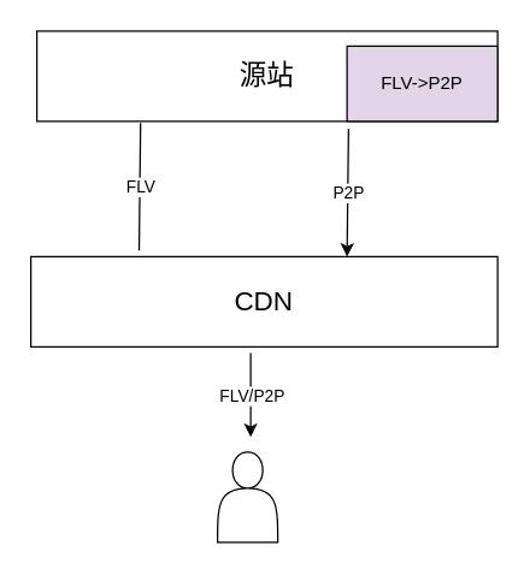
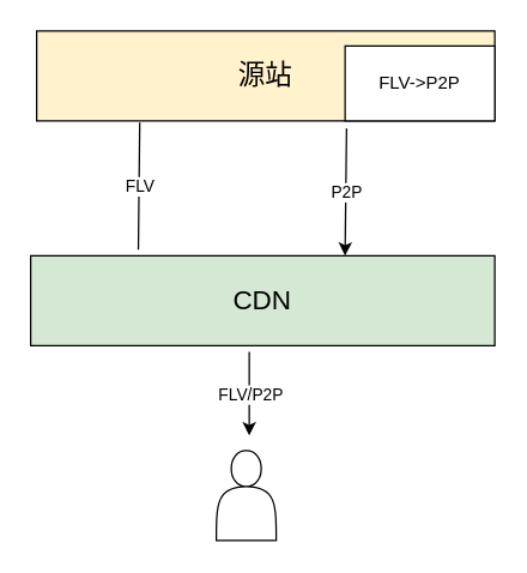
- <mxCell id="2" value="&lt;font style=&quot;font-size: 18px;&quot;&gt;源站&lt;/font&gt;" style="rounded=0;whiteSpace=wrap;html=1;" vertex="1" parent="1"><mxGeometry x="24" y="20" width="306" height="60" as="geometry" /></mxCell>
+ <mxCell id="2" value="&lt;font style=&quot;font-size: 18px;&quot;&gt;源站&lt;/font&gt;" style="rounded=0;whiteSpace=wrap;html=1;fillColor=#fff2cc;" vertex="1" parent="1"><mxGeometry x="24" y="20" width="306" height="60" as="geometry" /></mxCell>
- <mxCell id="3" value="FLV-&amp;gt;P2P" style="rounded=0;whiteSpace=wrap;html=1;fillColor=#e1d5e7;" vertex="1" parent="1"><mxGeometry x="230" y="30" width="100" height="50" as="geometry" /></mxCell>
+ <mxCell id="3" value="FLV-&amp;gt;P2P" style="rounded=0;whiteSpace=wrap;html=1;" vertex="1" parent="1"><mxGeometry x="230" y="30" width="100" height="50" as="geometry" /></mxCell>
- <mxCell id="4" value="&lt;font style=&quot;font-size: 18px;&quot;&gt;CDN&lt;/font&gt;" style="rounded=0;whiteSpace=wrap;html=1;" vertex="1" parent="1"><mxGeometry x="20" y="170" width="310" height="60" as="geometry" /></mxCell>
+ <mxCell id="4" value="&lt;font style=&quot;font-size: 18px;&quot;&gt;CDN&lt;/font&gt;" style="rounded=0;whiteSpace=wrap;html=1;fillColor=#d5e8d4;" vertex="1" parent="1"><mxGeometry x="20" y="170" width="310" height="60" as="geometry" /></mxCell>
